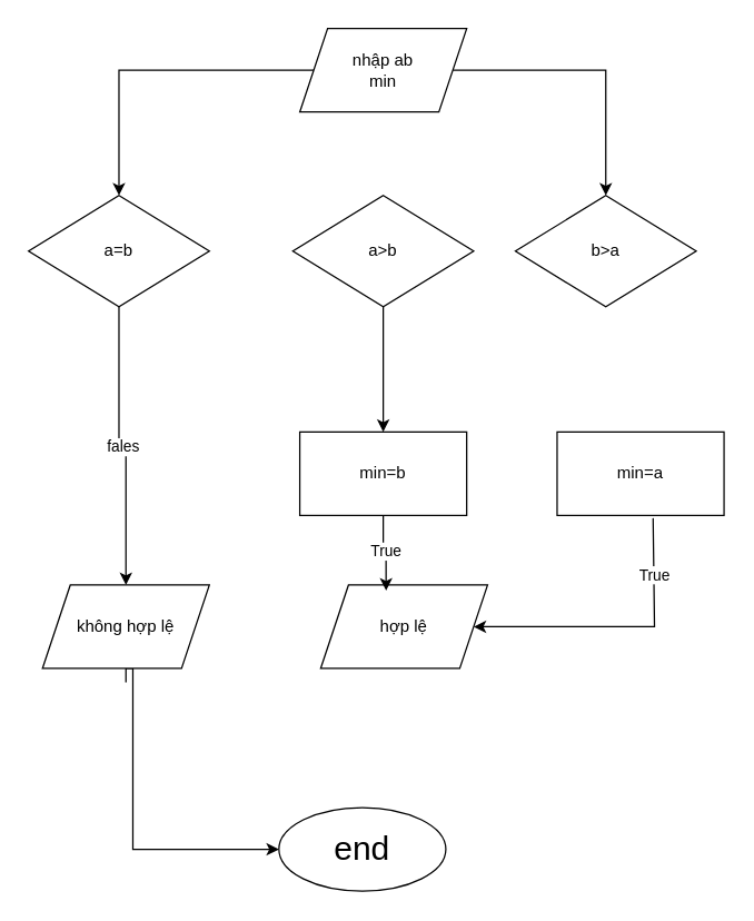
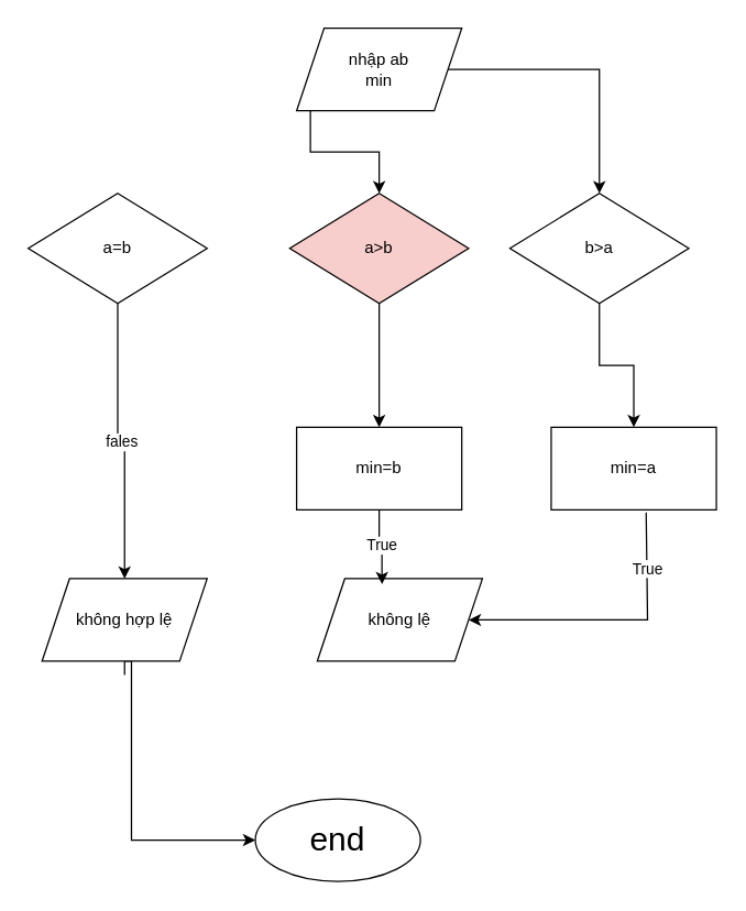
- <mxCell id="11" style="edgeStyle=orthogonalEdgeStyle;rounded=0;orthogonalLoop=1;jettySize=auto;html=1;exitX=0;exitY=0.5;exitDx=0;exitDy=0;entryX=0.5;entryY=0;entryDx=0;entryDy=0;" parent="1" source="12" target="5" edge="1"><mxGeometry relative="1" as="geometry" /></mxCell>
+ <mxCell id="11" style="edgeStyle=orthogonalEdgeStyle;rounded=0;orthogonalLoop=1;jettySize=auto;html=1;exitX=0;exitY=0.5;exitDx=0;exitDy=0;" parent="1" source="12" target="7" edge="1"><mxGeometry relative="1" as="geometry" /></mxCell>
- <mxCell id="7" value="a&amp;gt;b" style="rhombus;whiteSpace=wrap;html=1;" parent="1" vertex="1"><mxGeometry x="210" y="140" width="130" height="80" as="geometry" /></mxCell>
+ <mxCell id="7" value="a&amp;gt;b" style="rhombus;whiteSpace=wrap;html=1;fillColor=#f8cecc;" parent="1" vertex="1"><mxGeometry x="210" y="140" width="130" height="80" as="geometry" /></mxCell>
+ <mxCell id="8" style="edgeStyle=orthogonalEdgeStyle;rounded=0;orthogonalLoop=1;jettySize=auto;html=1;exitX=0.5;exitY=1;exitDx=0;exitDy=0;" parent="1" source="9" target="14" edge="1"><mxGeometry relative="1" as="geometry" /></mxCell>
- <mxCell id="17" value="hợp lệ" style="shape=parallelogram;perimeter=parallelogramPerimeter;whiteSpace=wrap;html=1;fixedSize=1;" parent="1" vertex="1"><mxGeometry x="230" y="420" width="120" height="60" as="geometry" /></mxCell>
+ <mxCell id="17" value="không lệ" style="shape=parallelogram;perimeter=parallelogramPerimeter;whiteSpace=wrap;html=1;fixedSize=1;" parent="1" vertex="1"><mxGeometry x="230" y="420" width="120" height="60" as="geometry" /></mxCell>
- <mxCell id="2" value="end" style="ellipse;whiteSpace=wrap;html=1;fontSize=24;" parent="1" vertex="1"><mxGeometry x="200" y="580" width="120" height="60" as="geometry" /></mxCell>
+ <mxCell id="2" value="end" style="ellipse;whiteSpace=wrap;html=1;fontSize=24;" parent="1" vertex="1"><mxGeometry x="185" y="580" width="120" height="60" as="geometry" /></mxCell>
